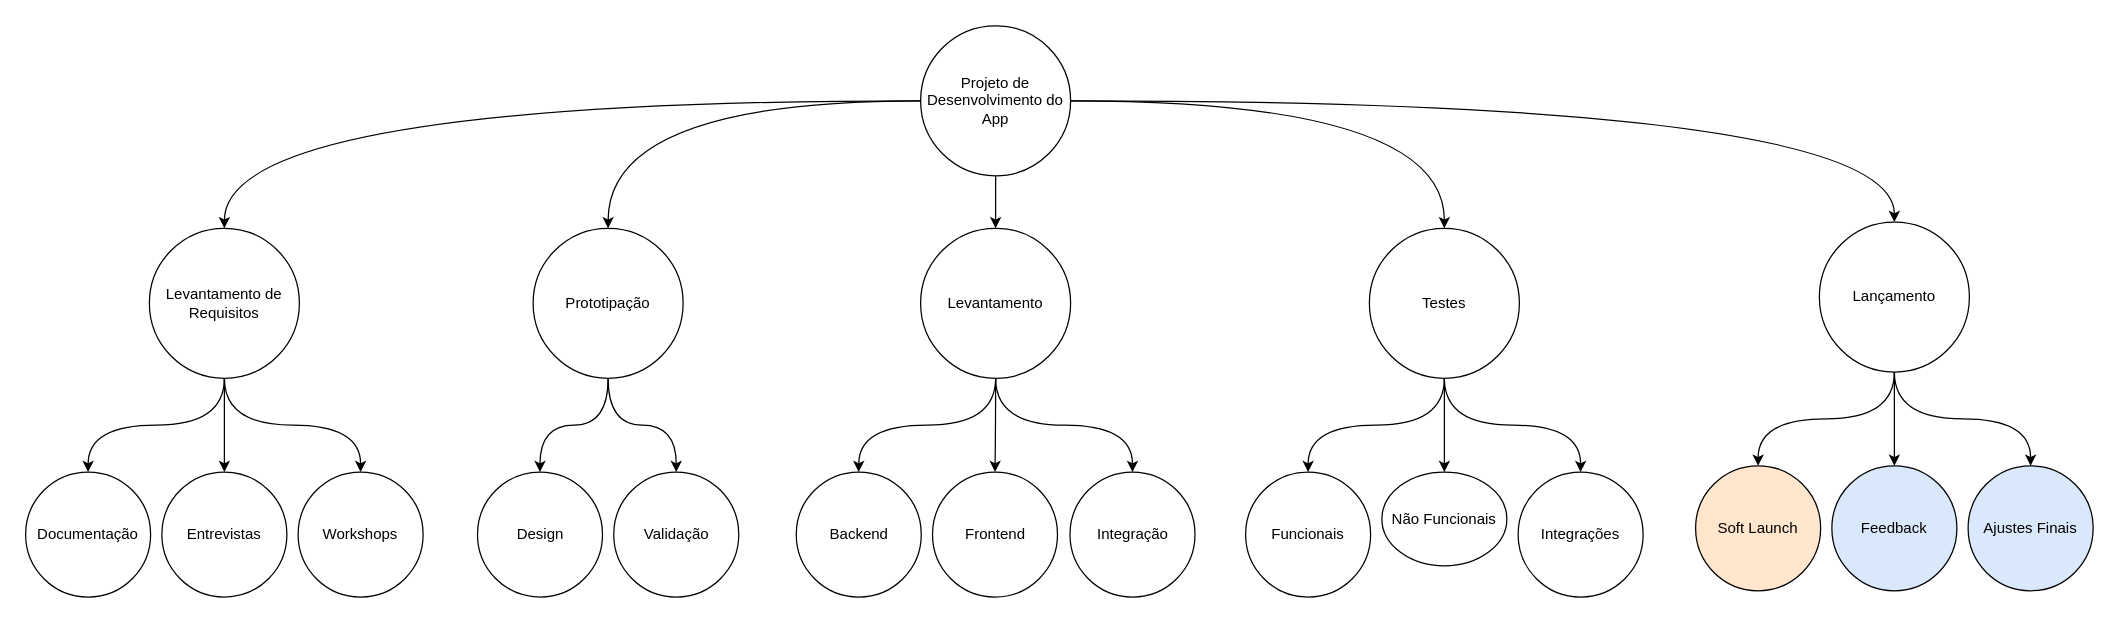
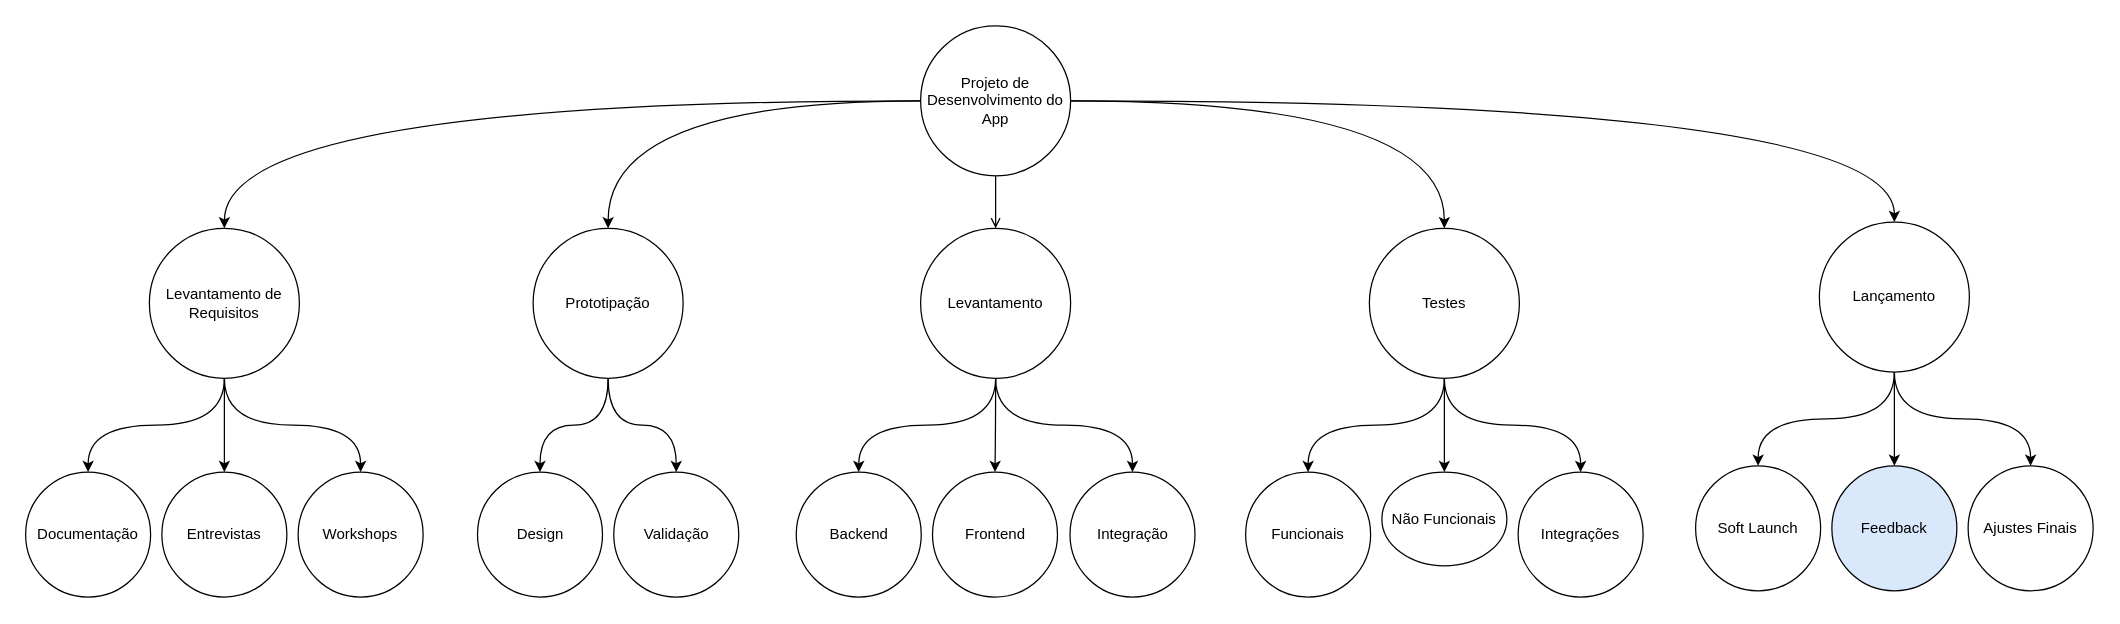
- <mxCell id="2" style="edgeStyle=orthogonalEdgeStyle;rounded=0;orthogonalLoop=1;jettySize=auto;html=1;entryX=0.5;entryY=0;entryDx=0;entryDy=0;curved=1;" edge="1" parent="1" source="7" target="11"><mxGeometry relative="1" as="geometry" /></mxCell>
+ <mxCell id="2" style="edgeStyle=orthogonalEdgeStyle;rounded=0;orthogonalLoop=1;jettySize=auto;html=1;entryX=0.5;entryY=0;entryDx=0;entryDy=0;curved=1;endArrow=open;" edge="1" parent="1" source="7" target="11"><mxGeometry relative="1" as="geometry" /></mxCell>
- <mxCell id="38" value="Soft Launch" style="ellipse;whiteSpace=wrap;html=1;aspect=fixed;fillColor=#ffe6cc;" vertex="1" parent="1"><mxGeometry x="1356" y="372" width="100" height="100" as="geometry" /></mxCell>
+ <mxCell id="38" value="Soft Launch" style="ellipse;whiteSpace=wrap;html=1;aspect=fixed;" vertex="1" parent="1"><mxGeometry x="1356" y="372" width="100" height="100" as="geometry" /></mxCell>
- <mxCell id="40" value="Ajustes Finais" style="ellipse;whiteSpace=wrap;html=1;aspect=fixed;fillColor=#dae8fc;" vertex="1" parent="1"><mxGeometry x="1574" y="372" width="100" height="100" as="geometry" /></mxCell>
+ <mxCell id="40" value="Ajustes Finais" style="ellipse;whiteSpace=wrap;html=1;aspect=fixed;" vertex="1" parent="1"><mxGeometry x="1574" y="372" width="100" height="100" as="geometry" /></mxCell>
